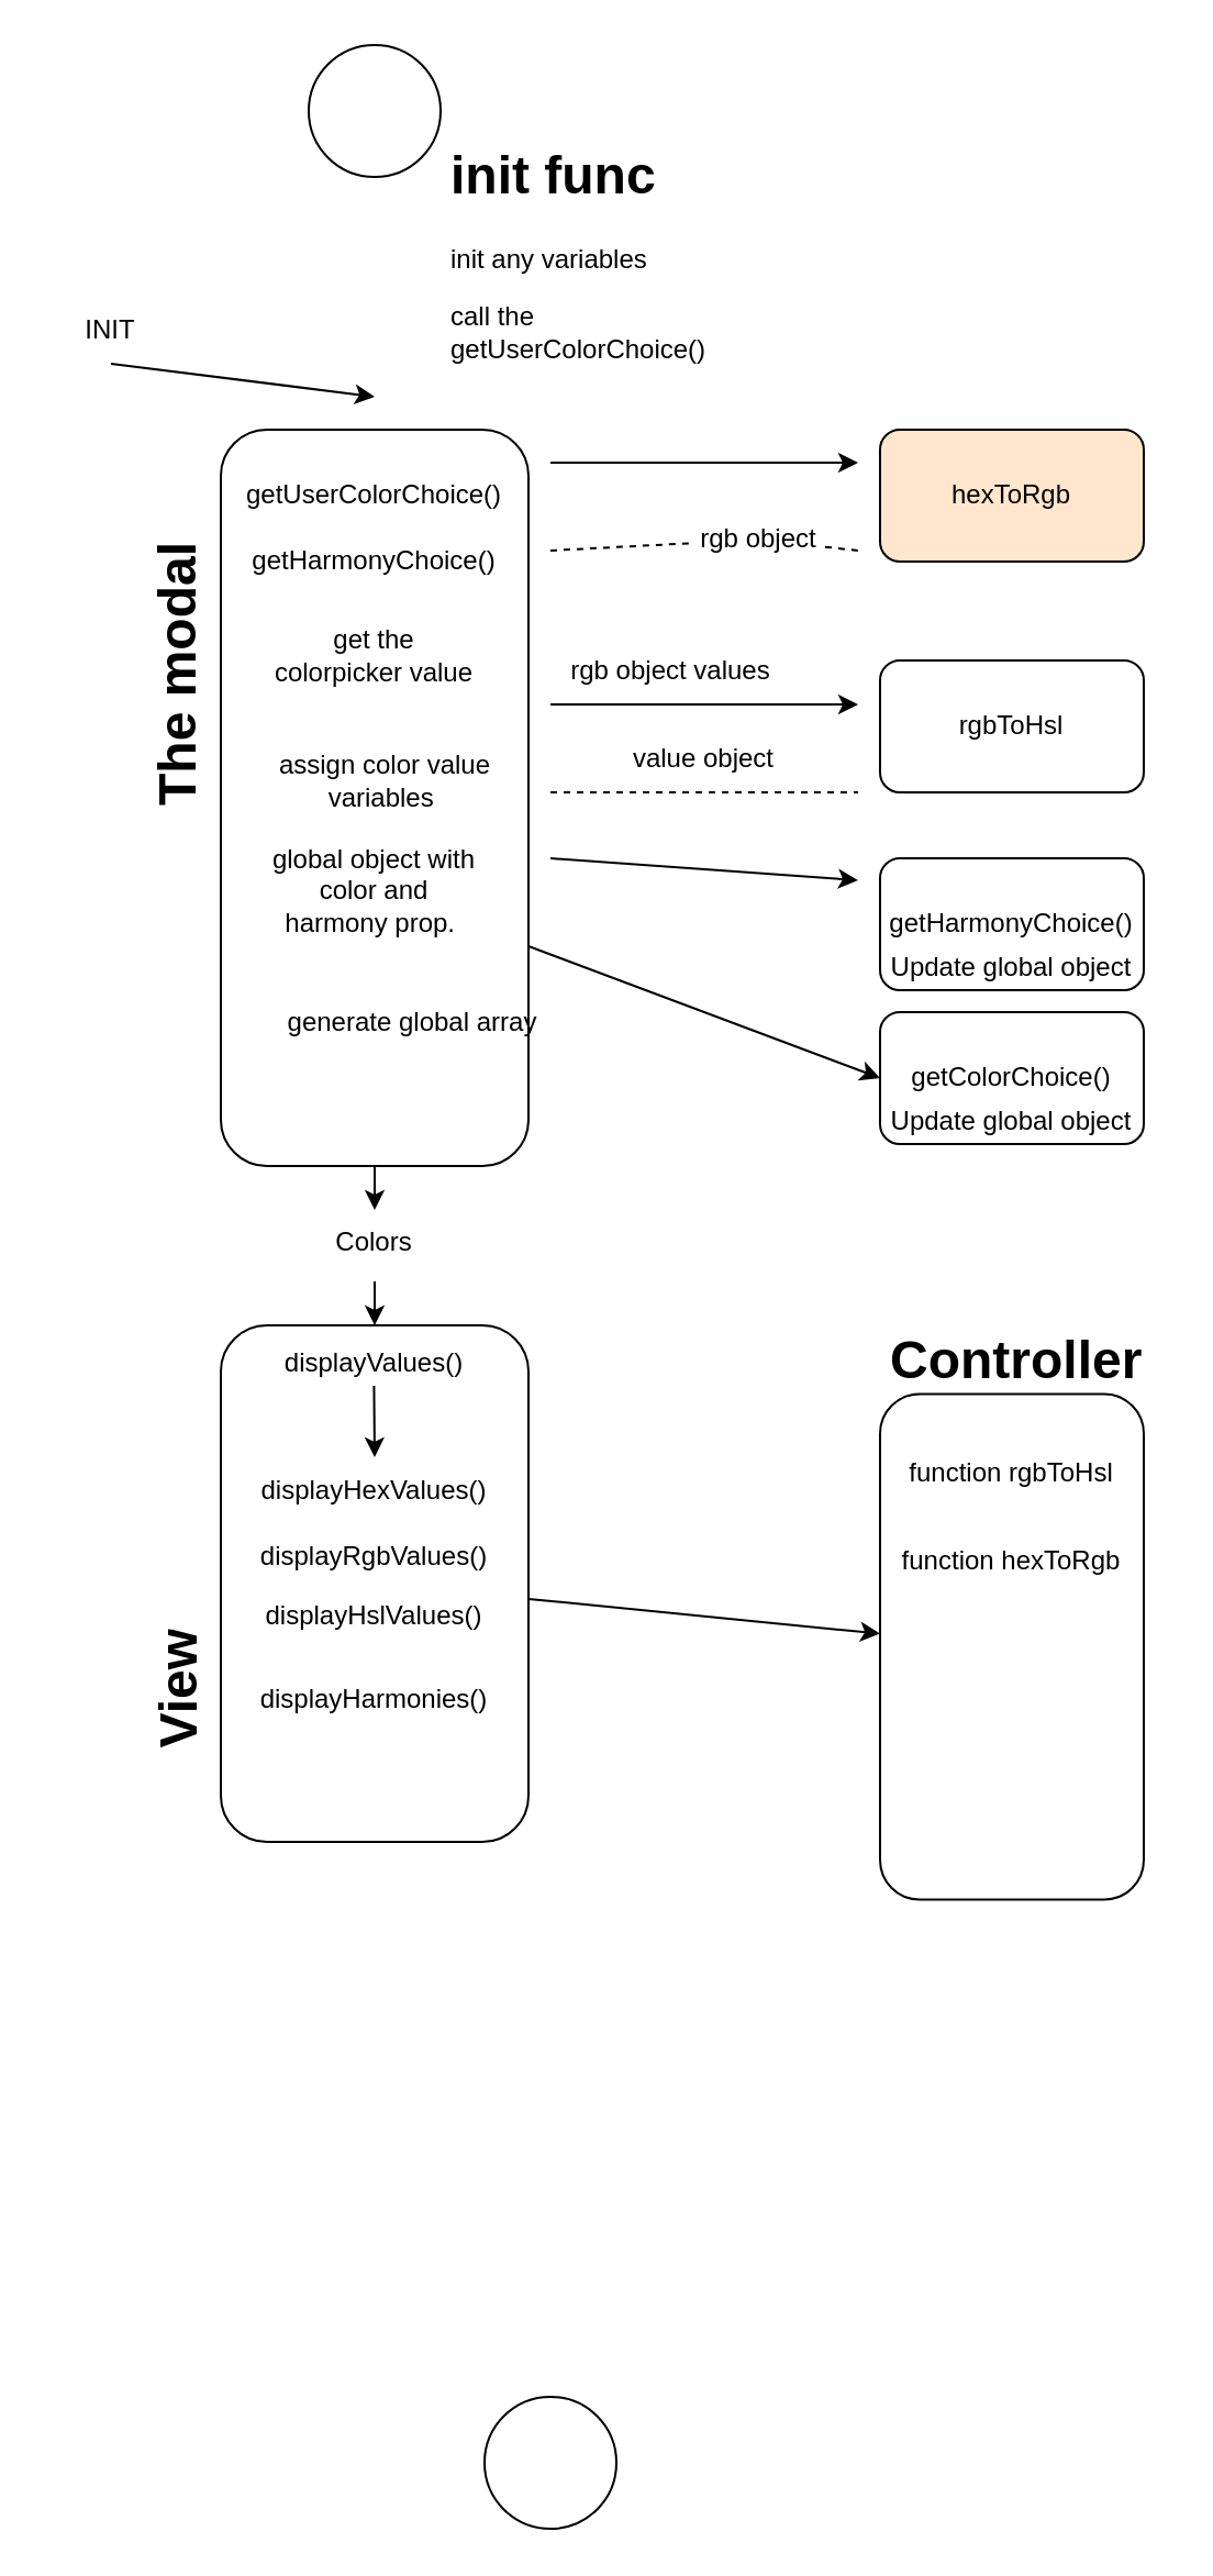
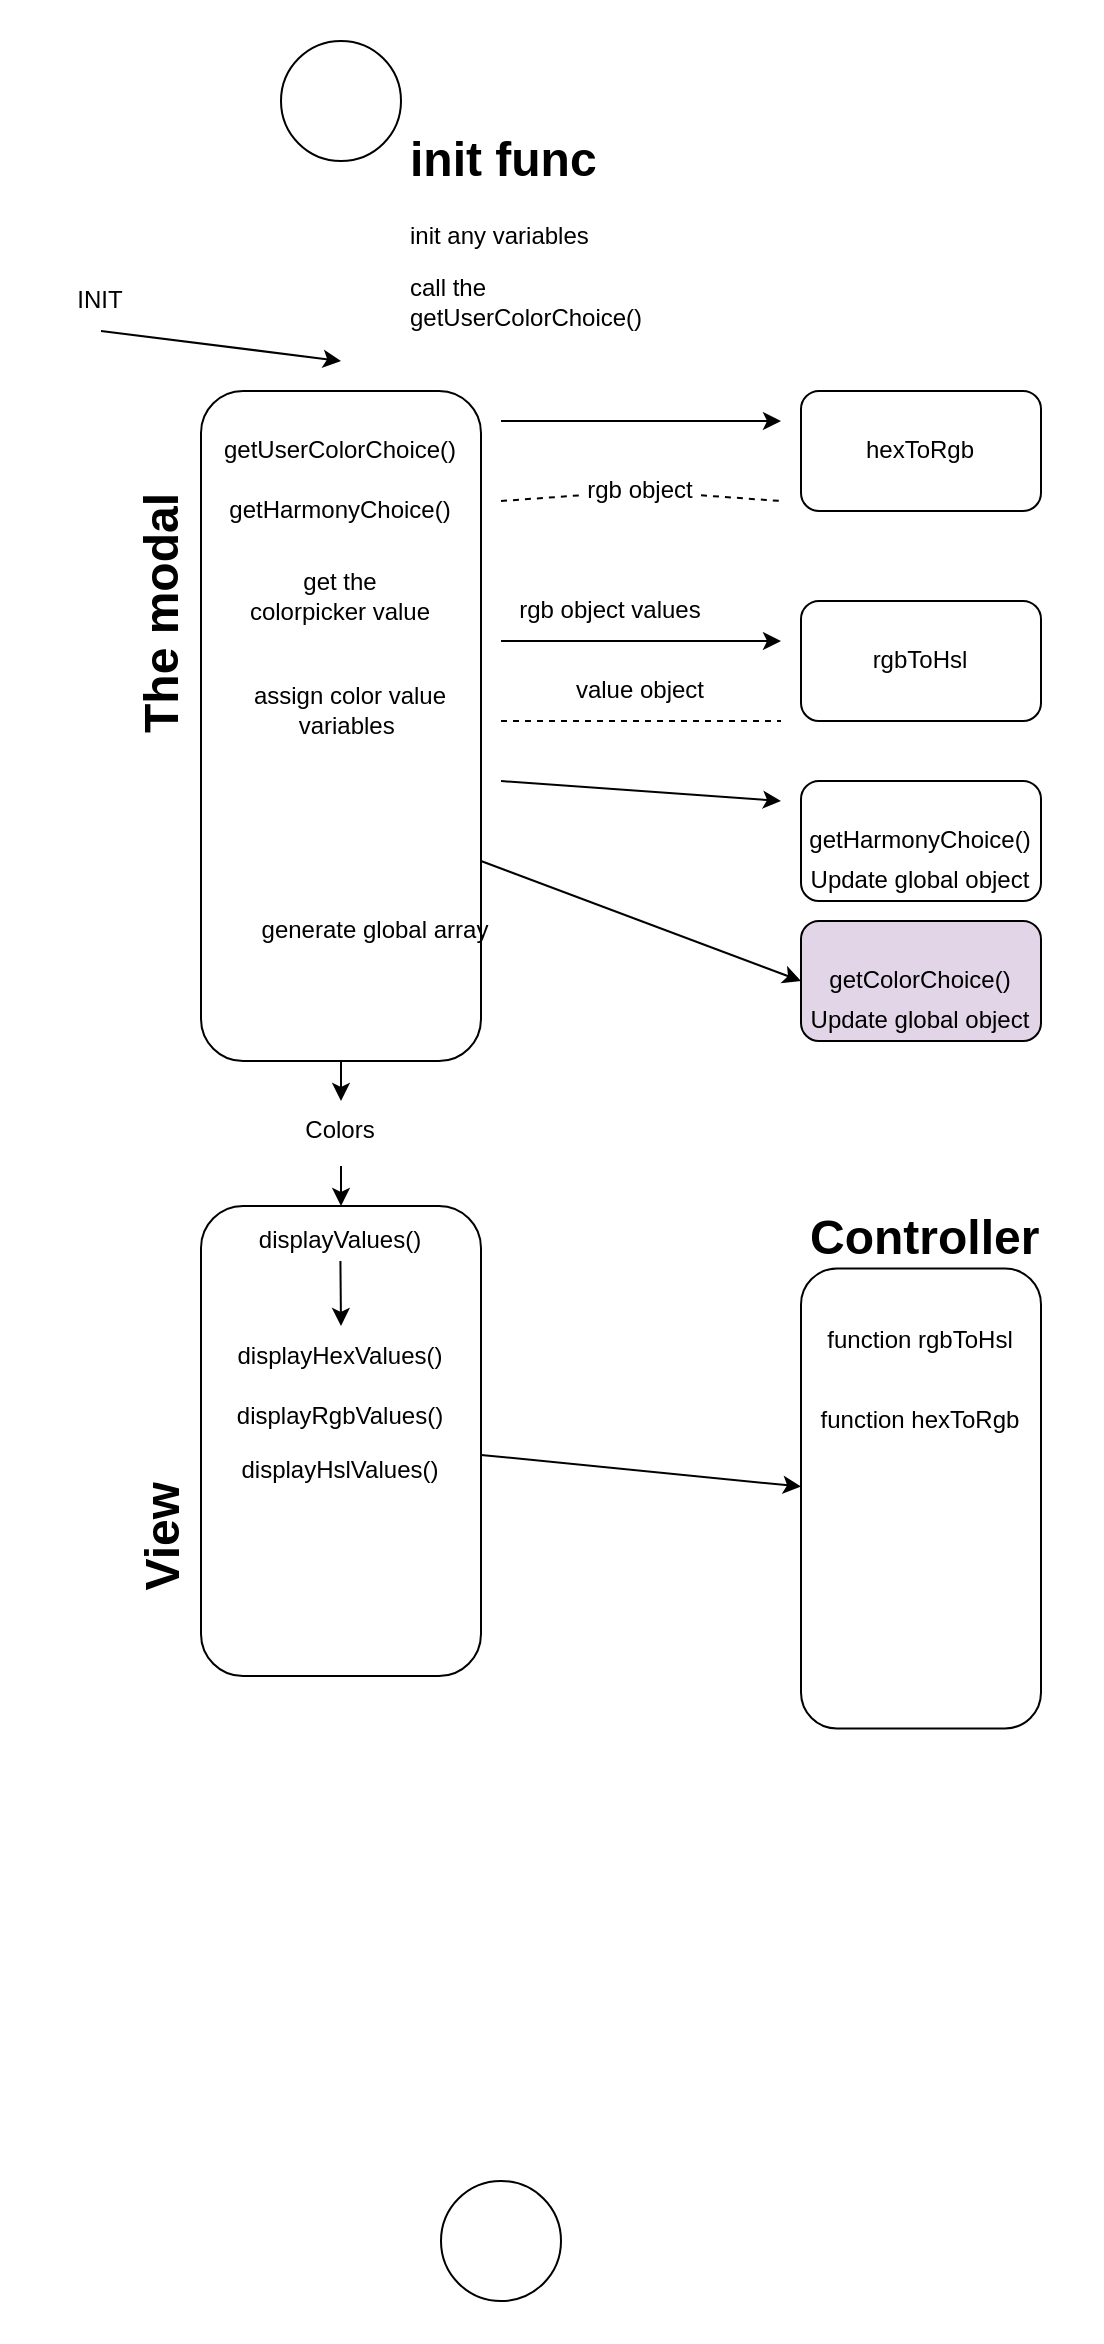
- <mxCell id="12" value="hexToRgb" style="rounded=1;whiteSpace=wrap;html=1;fillColor=#ffe6cc;" vertex="1" parent="1"><mxGeometry x="400" y="195" width="120" height="60" as="geometry" /></mxCell>
+ <mxCell id="12" value="hexToRgb" style="rounded=1;whiteSpace=wrap;html=1;" vertex="1" parent="1"><mxGeometry x="400" y="195" width="120" height="60" as="geometry" /></mxCell>
- <mxCell id="42" value="rgb object" style="text;html=1;strokeColor=none;fillColor=none;align=center;verticalAlign=middle;whiteSpace=wrap;rounded=0;" vertex="1" parent="1"><mxGeometry x="315" y="230" width="60" height="30" as="geometry" /></mxCell>
+ <mxCell id="42" value="rgb object" style="text;html=1;strokeColor=none;fillColor=none;align=center;verticalAlign=middle;whiteSpace=wrap;rounded=0;" vertex="1" parent="1"><mxGeometry x="290" y="230" width="60" height="30" as="geometry" /></mxCell>
- <mxCell id="32" value="global object with color and harmony prop.&amp;nbsp;" style="text;html=1;strokeColor=none;fillColor=none;align=center;verticalAlign=middle;whiteSpace=wrap;rounded=0;" vertex="1" parent="1"><mxGeometry x="120" y="390" width="100" height="30" as="geometry" /></mxCell>
- <mxCell id="36" value="getColorChoice()" style="rounded=1;whiteSpace=wrap;html=1;" vertex="1" parent="1"><mxGeometry x="400" y="460" width="120" height="60" as="geometry" /></mxCell>
+ <mxCell id="36" value="getColorChoice()" style="rounded=1;whiteSpace=wrap;html=1;fillColor=#e1d5e7;" vertex="1" parent="1"><mxGeometry x="400" y="460" width="120" height="60" as="geometry" /></mxCell>
- <mxCell id="31" value="displayHarmonies()" style="text;html=1;strokeColor=none;fillColor=none;align=center;verticalAlign=middle;whiteSpace=wrap;rounded=0;" vertex="1" parent="1"><mxGeometry x="120" y="762.5" width="100" height="20" as="geometry" /></mxCell>
